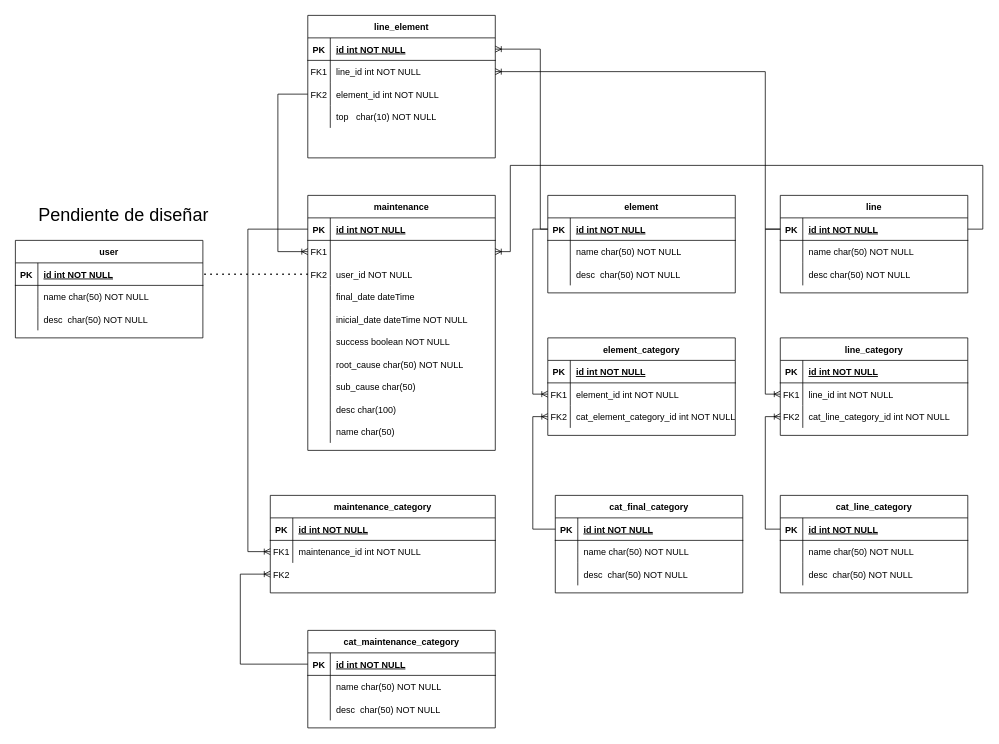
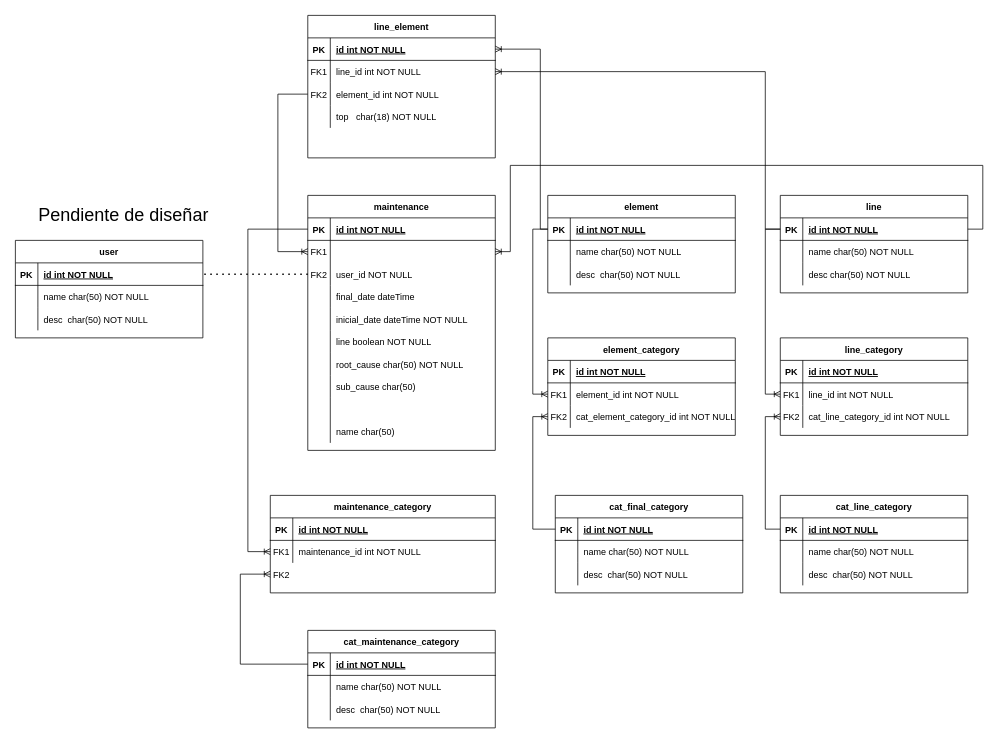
- <mxCell id="44" value="top   char(10) NOT NULL" style="shape=partialRectangle;overflow=hidden;connectable=0;fillColor=none;top=0;left=0;bottom=0;right=0;align=left;spacingLeft=6;" parent="42" vertex="1"><mxGeometry x="30" width="220" height="30" as="geometry"><mxRectangle width="220" height="30" as="alternateBounds" /></mxGeometry></mxCell>
+ <mxCell id="44" value="top   char(18) NOT NULL" style="shape=partialRectangle;overflow=hidden;connectable=0;fillColor=none;top=0;left=0;bottom=0;right=0;align=left;spacingLeft=6;" parent="42" vertex="1"><mxGeometry x="30" width="220" height="30" as="geometry"><mxRectangle width="220" height="30" as="alternateBounds" /></mxGeometry></mxCell>
- <mxCell id="65" value="success boolean NOT NULL" style="shape=partialRectangle;overflow=hidden;connectable=0;fillColor=none;top=0;left=0;bottom=0;right=0;align=left;spacingLeft=6;" parent="63" vertex="1"><mxGeometry x="30" width="220" height="30" as="geometry"><mxRectangle width="220" height="30" as="alternateBounds" /></mxGeometry></mxCell>
+ <mxCell id="65" value="line boolean NOT NULL" style="shape=partialRectangle;overflow=hidden;connectable=0;fillColor=none;top=0;left=0;bottom=0;right=0;align=left;spacingLeft=6;" parent="63" vertex="1"><mxGeometry x="30" width="220" height="30" as="geometry"><mxRectangle width="220" height="30" as="alternateBounds" /></mxGeometry></mxCell>
- <mxCell id="74" value="desc char(100)" style="shape=partialRectangle;overflow=hidden;connectable=0;fillColor=none;top=0;left=0;bottom=0;right=0;align=left;spacingLeft=6;" parent="72" vertex="1"><mxGeometry x="30" width="220" height="30" as="geometry"><mxRectangle width="220" height="30" as="alternateBounds" /></mxGeometry></mxCell>
